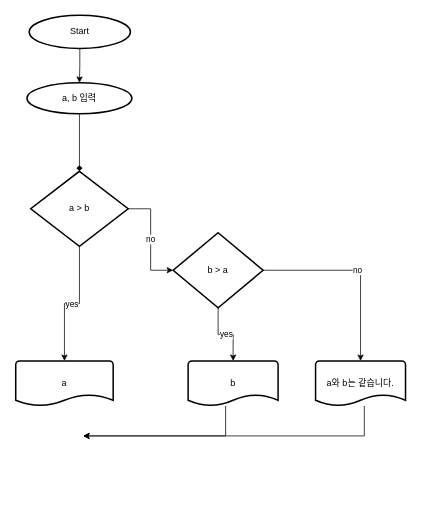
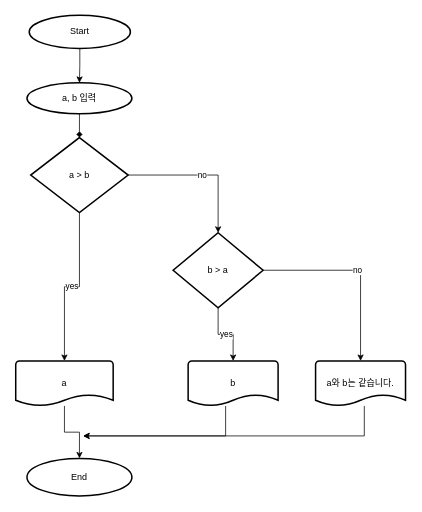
- <mxCell id="9" value="a &amp;gt; b" style="strokeWidth=2;html=1;shape=mxgraph.flowchart.decision;whiteSpace=wrap;" vertex="1" parent="1"><mxGeometry x="40" y="228" width="130" height="100" as="geometry" /></mxCell>
+ <mxCell id="9" value="a &amp;gt; b" style="strokeWidth=2;html=1;shape=mxgraph.flowchart.decision;whiteSpace=wrap;" vertex="1" parent="1"><mxGeometry x="40" y="183" width="130" height="100" as="geometry" /></mxCell>
+ <mxCell id="10" style="edgeStyle=orthogonalEdgeStyle;rounded=0;orthogonalLoop=1;jettySize=auto;html=1;entryX=0.5;entryY=0;entryDx=0;entryDy=0;entryPerimeter=0;" edge="1" parent="1" source="11" target="4"><mxGeometry relative="1" as="geometry" /></mxCell>
+ <mxCell id="4" value="End" style="strokeWidth=2;html=1;shape=mxgraph.flowchart.start_2;whiteSpace=wrap;" vertex="1" parent="1"><mxGeometry x="35" y="611" width="140" height="50" as="geometry" /></mxCell>
